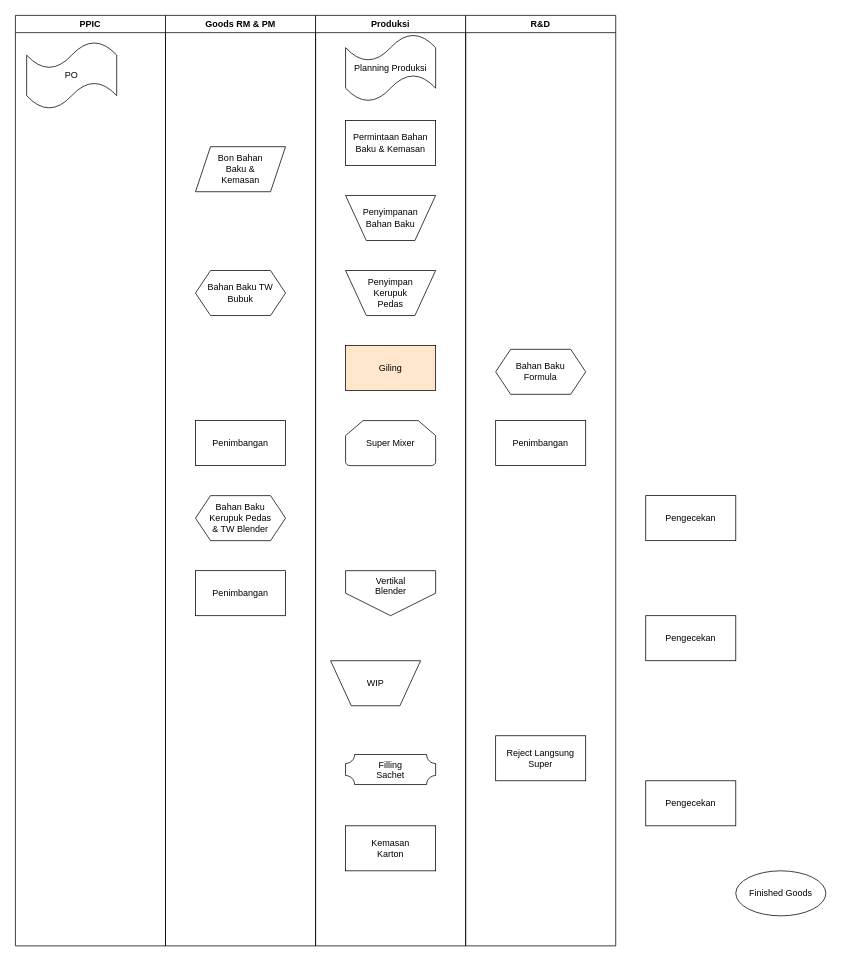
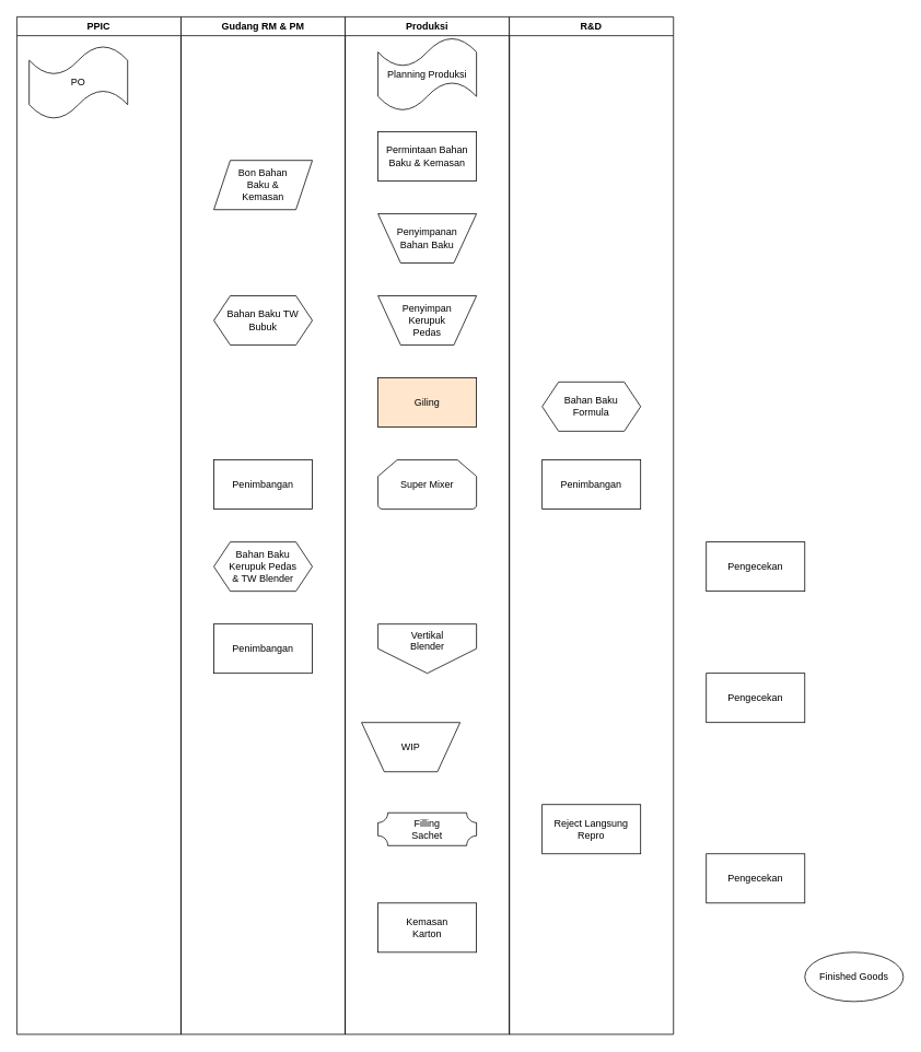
- <mxCell id="26" value="Goods RM &amp;amp; PM" style="swimlane;whiteSpace=wrap;html=1;" vertex="1" parent="1"><mxGeometry x="220" width="200" height="1240" as="geometry" y="20" /></mxCell>
+ <mxCell id="26" value="Gudang RM &amp;amp; PM" style="swimlane;whiteSpace=wrap;html=1;" vertex="1" parent="1"><mxGeometry x="220" width="200" height="1240" as="geometry" y="20" /></mxCell>
- <mxCell id="21" value="Reject Langsung Super" style="whiteSpace=wrap;strokeWidth=1;" vertex="1" parent="1"><mxGeometry x="660" y="980" width="120" height="60" as="geometry" /></mxCell>
+ <mxCell id="21" value="Reject Langsung Repro" style="whiteSpace=wrap;strokeWidth=1;" vertex="1" parent="1"><mxGeometry x="660" y="980" width="120" height="60" as="geometry" /></mxCell>
- <mxCell id="20" value="Filling&lt;div&gt;Sachet&lt;/div&gt;" style="verticalLabelPosition=middle;verticalAlign=top;html=1;shape=mxgraph.basic.plaque;dx=6;whiteSpace=wrap;" vertex="1" parent="1"><mxGeometry x="460" y="1005" width="120" height="40" as="geometry" /></mxCell>
+ <mxCell id="20" value="Filling&lt;div&gt;Sachet&lt;/div&gt;" style="verticalLabelPosition=middle;verticalAlign=top;html=1;shape=mxgraph.basic.plaque;dx=6;whiteSpace=wrap;" vertex="1" parent="1"><mxGeometry x="460" y="990" width="120" height="40" as="geometry" /></mxCell>
